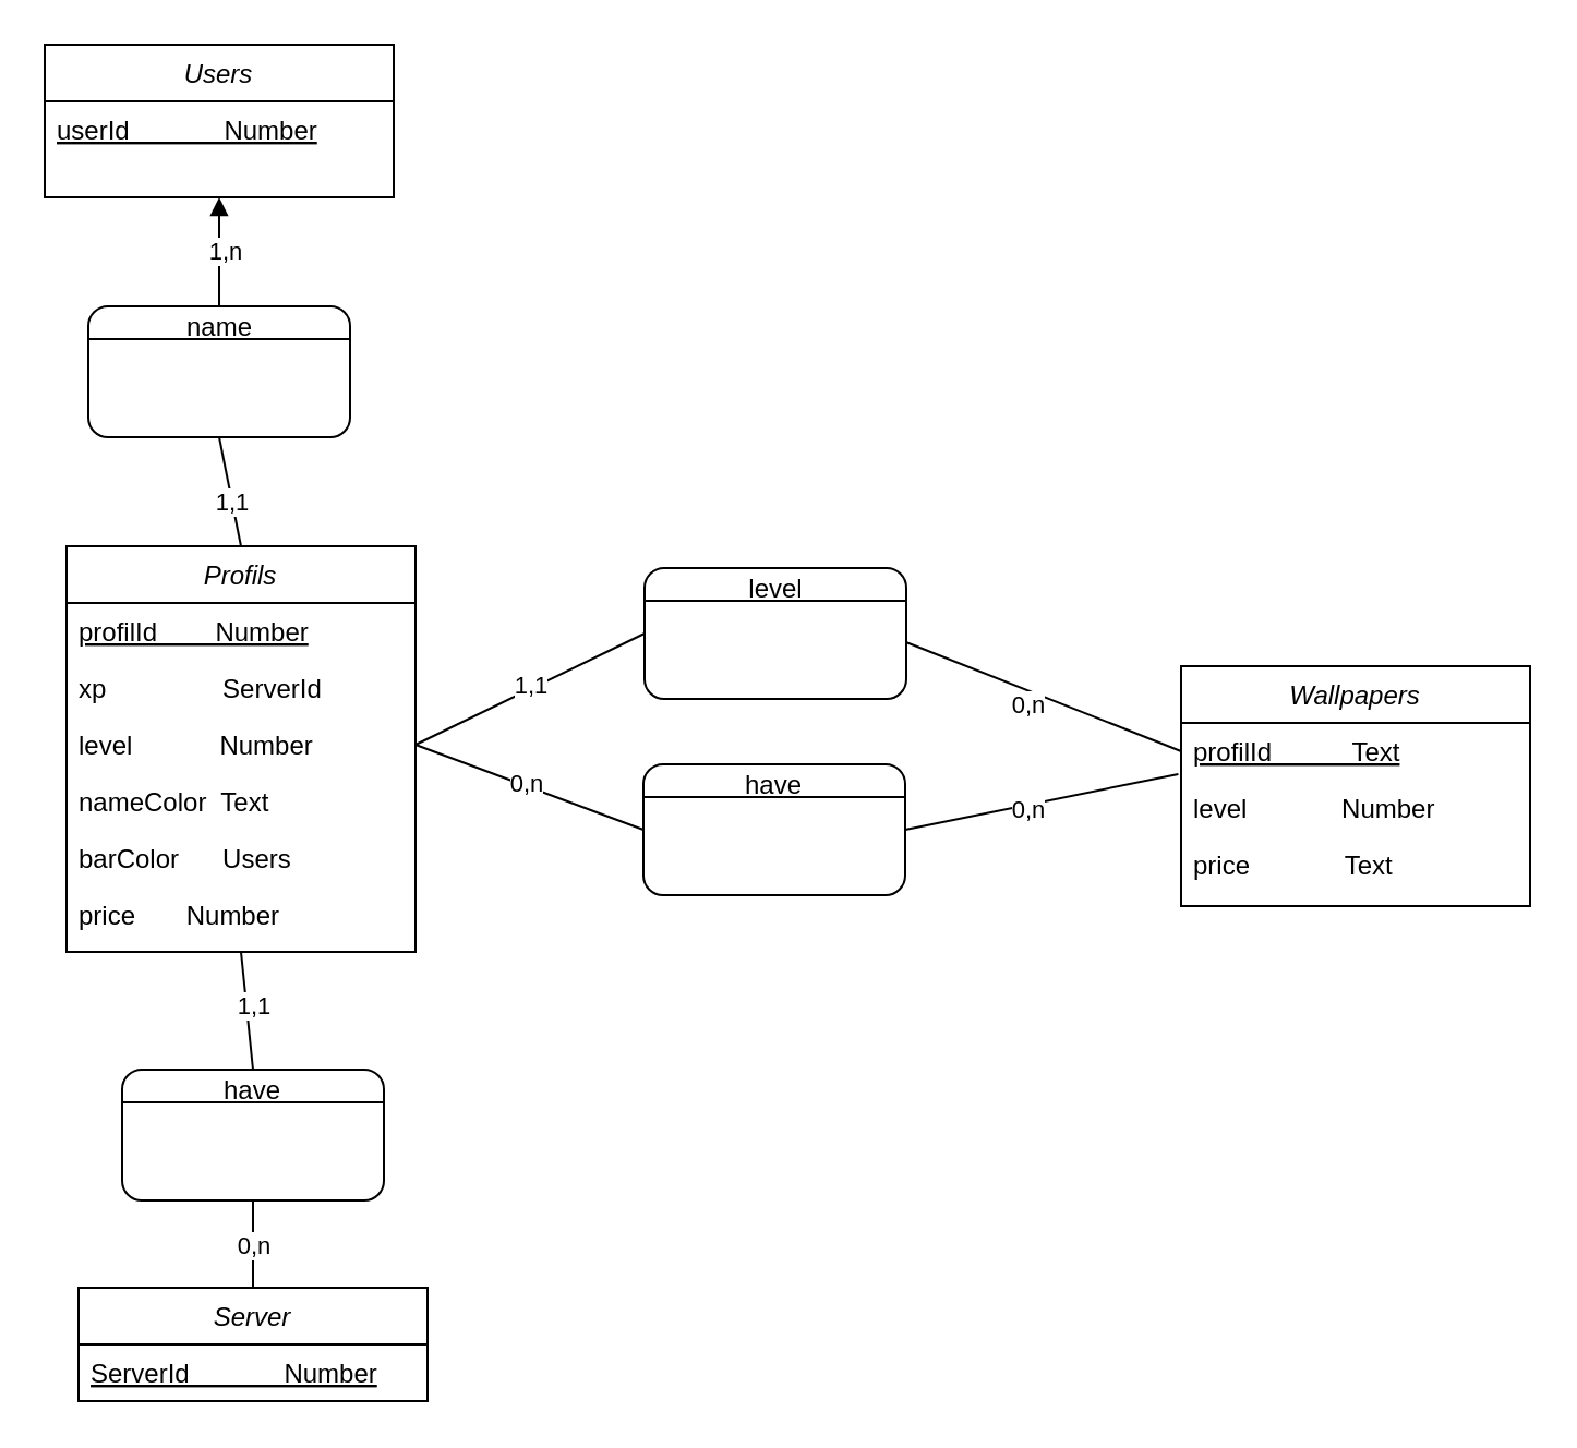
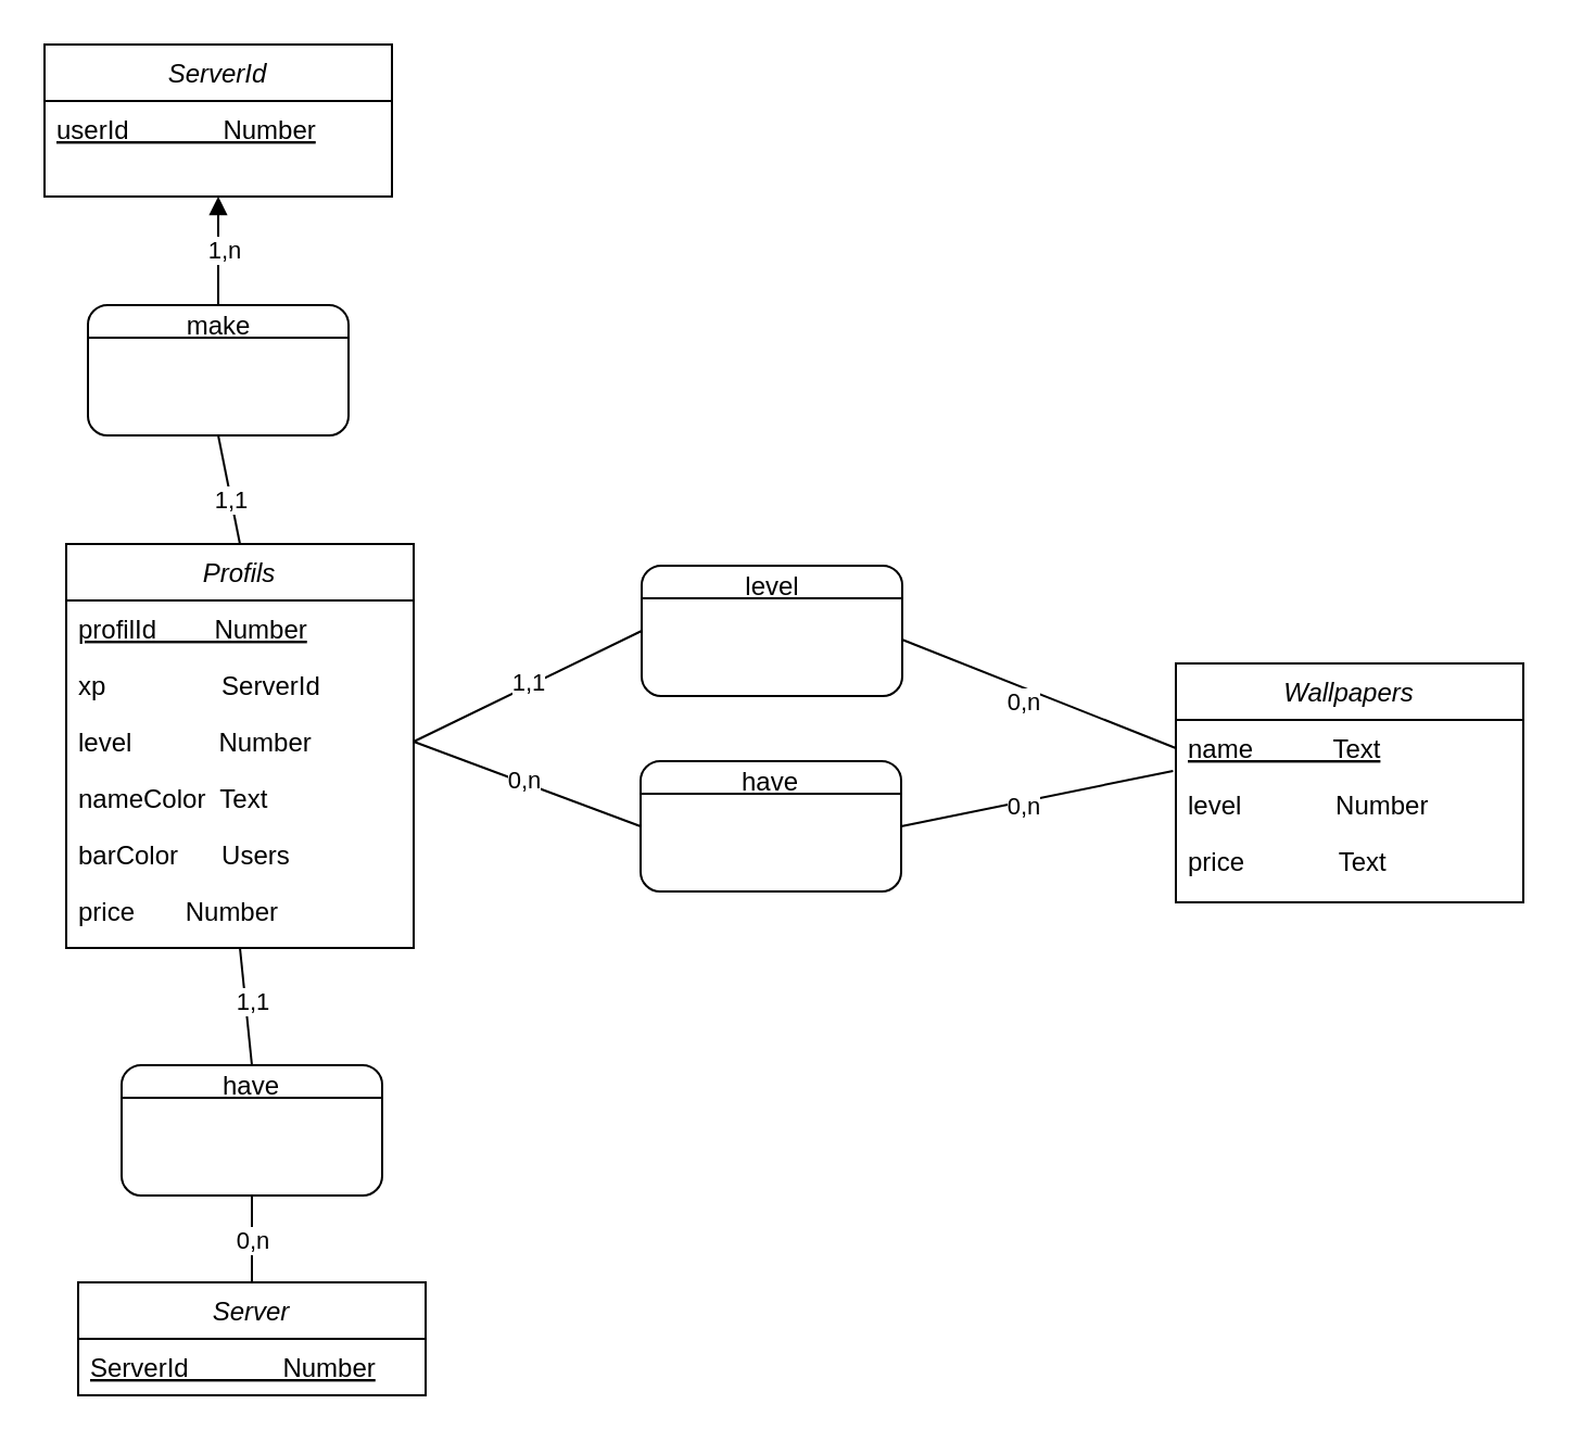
- <mxCell id="2" value="Users" style="swimlane;fontStyle=2;align=center;verticalAlign=top;childLayout=stackLayout;horizontal=1;startSize=26;horizontalStack=0;resizeParent=1;resizeLast=0;collapsible=1;marginBottom=0;rounded=0;shadow=0;strokeWidth=1;" parent="1" vertex="1"><mxGeometry x="20" y="20" width="160" height="70" as="geometry"><mxRectangle x="230" y="140" width="160" height="26" as="alternateBounds" /></mxGeometry></mxCell>
+ <mxCell id="2" value="ServerId" style="swimlane;fontStyle=2;align=center;verticalAlign=top;childLayout=stackLayout;horizontal=1;startSize=26;horizontalStack=0;resizeParent=1;resizeLast=0;collapsible=1;marginBottom=0;rounded=0;shadow=0;strokeWidth=1;" parent="1" vertex="1"><mxGeometry x="20" y="20" width="160" height="70" as="geometry"><mxRectangle x="230" y="140" width="160" height="26" as="alternateBounds" /></mxGeometry></mxCell>
- <mxCell id="36" value="name" style="text;html=1;strokeColor=none;fillColor=none;align=center;verticalAlign=middle;whiteSpace=wrap;rounded=0;" parent="1" vertex="1"><mxGeometry x="35.5" y="140" width="129" height="20" as="geometry" /></mxCell>
+ <mxCell id="36" value="make" style="text;html=1;strokeColor=none;fillColor=none;align=center;verticalAlign=middle;whiteSpace=wrap;rounded=0;" parent="1" vertex="1"><mxGeometry x="35.5" y="140" width="129" height="20" as="geometry" /></mxCell>
- <mxCell id="5" value="profilId           Text" style="text;align=left;verticalAlign=top;spacingLeft=4;spacingRight=4;overflow=hidden;rotatable=0;points=[[0,0.5],[1,0.5]];portConstraint=eastwest;fontStyle=4" parent="4" vertex="1"><mxGeometry y="26" width="160" height="26" as="geometry" /></mxCell>
+ <mxCell id="5" value="name           Text" style="text;align=left;verticalAlign=top;spacingLeft=4;spacingRight=4;overflow=hidden;rotatable=0;points=[[0,0.5],[1,0.5]];portConstraint=eastwest;fontStyle=4" parent="4" vertex="1"><mxGeometry y="26" width="160" height="26" as="geometry" /></mxCell>
